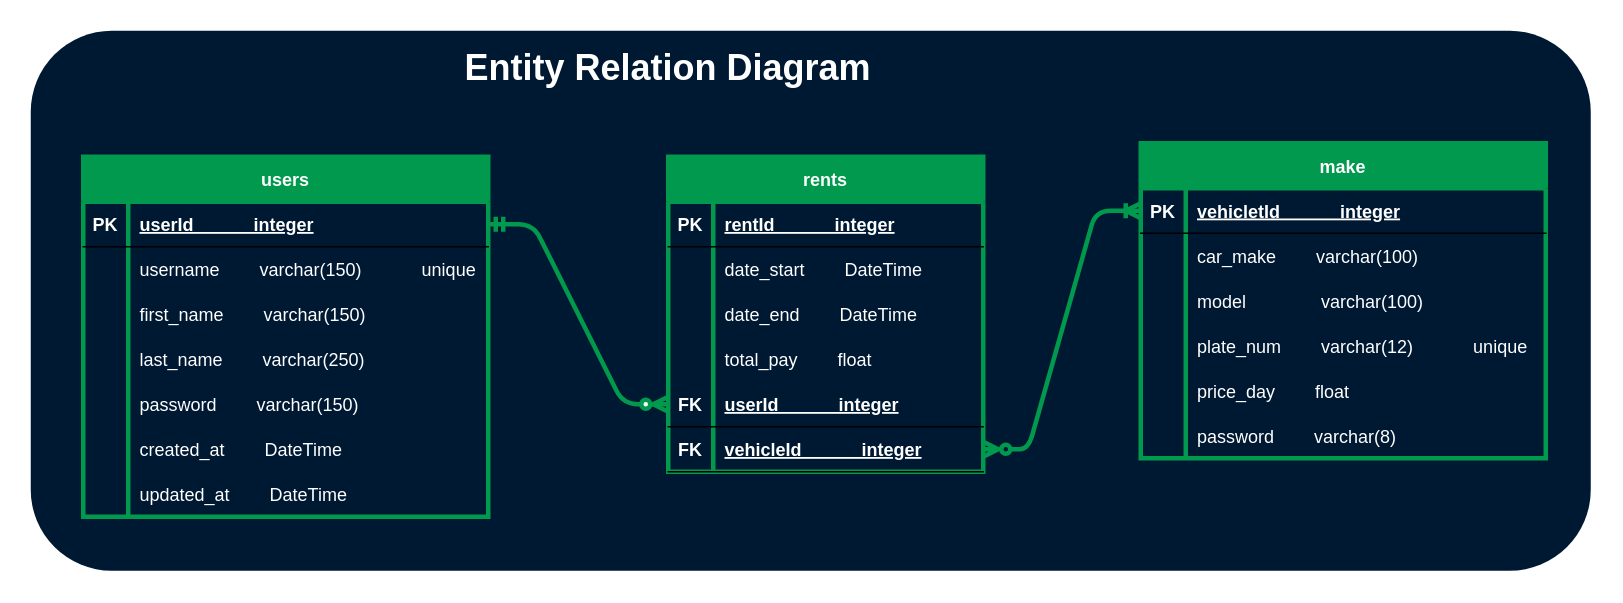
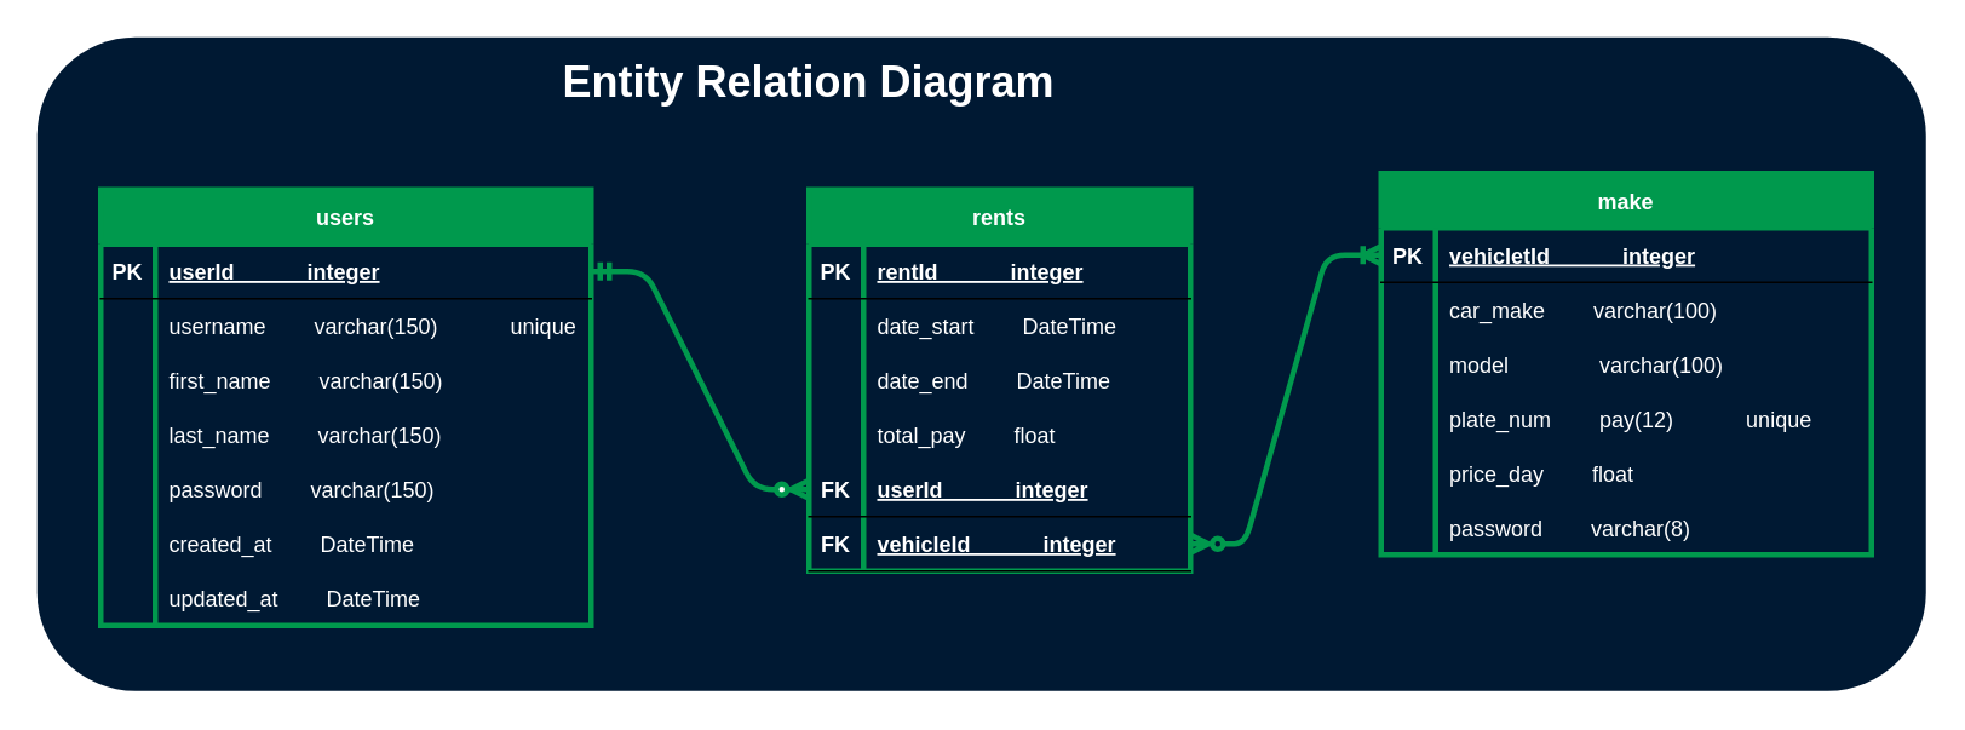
- <mxCell id="57" value="plate_num        varchar(12)            unique" style="shape=partialRectangle;connectable=0;fillColor=none;top=0;left=0;bottom=0;right=0;align=left;spacingLeft=6;overflow=hidden;fontColor=#FFFFFF;" parent="55" vertex="1"><mxGeometry x="30" width="240" height="30" as="geometry"><mxRectangle width="240" height="30" as="alternateBounds" /></mxGeometry></mxCell>
+ <mxCell id="57" value="plate_num        pay(12)            unique" style="shape=partialRectangle;connectable=0;fillColor=none;top=0;left=0;bottom=0;right=0;align=left;spacingLeft=6;overflow=hidden;fontColor=#FFFFFF;" parent="55" vertex="1"><mxGeometry x="30" width="240" height="30" as="geometry"><mxRectangle width="240" height="30" as="alternateBounds" /></mxGeometry></mxCell>
- <mxCell id="35" value="last_name        varchar(250)" style="shape=partialRectangle;connectable=0;fillColor=none;top=0;left=0;bottom=0;right=0;align=left;spacingLeft=6;overflow=hidden;fontColor=#FFFFFF;" parent="33" vertex="1"><mxGeometry x="30" width="240" height="30" as="geometry"><mxRectangle width="240" height="30" as="alternateBounds" /></mxGeometry></mxCell>
+ <mxCell id="35" value="last_name        varchar(150)" style="shape=partialRectangle;connectable=0;fillColor=none;top=0;left=0;bottom=0;right=0;align=left;spacingLeft=6;overflow=hidden;fontColor=#FFFFFF;" parent="33" vertex="1"><mxGeometry x="30" width="240" height="30" as="geometry"><mxRectangle width="240" height="30" as="alternateBounds" /></mxGeometry></mxCell>
